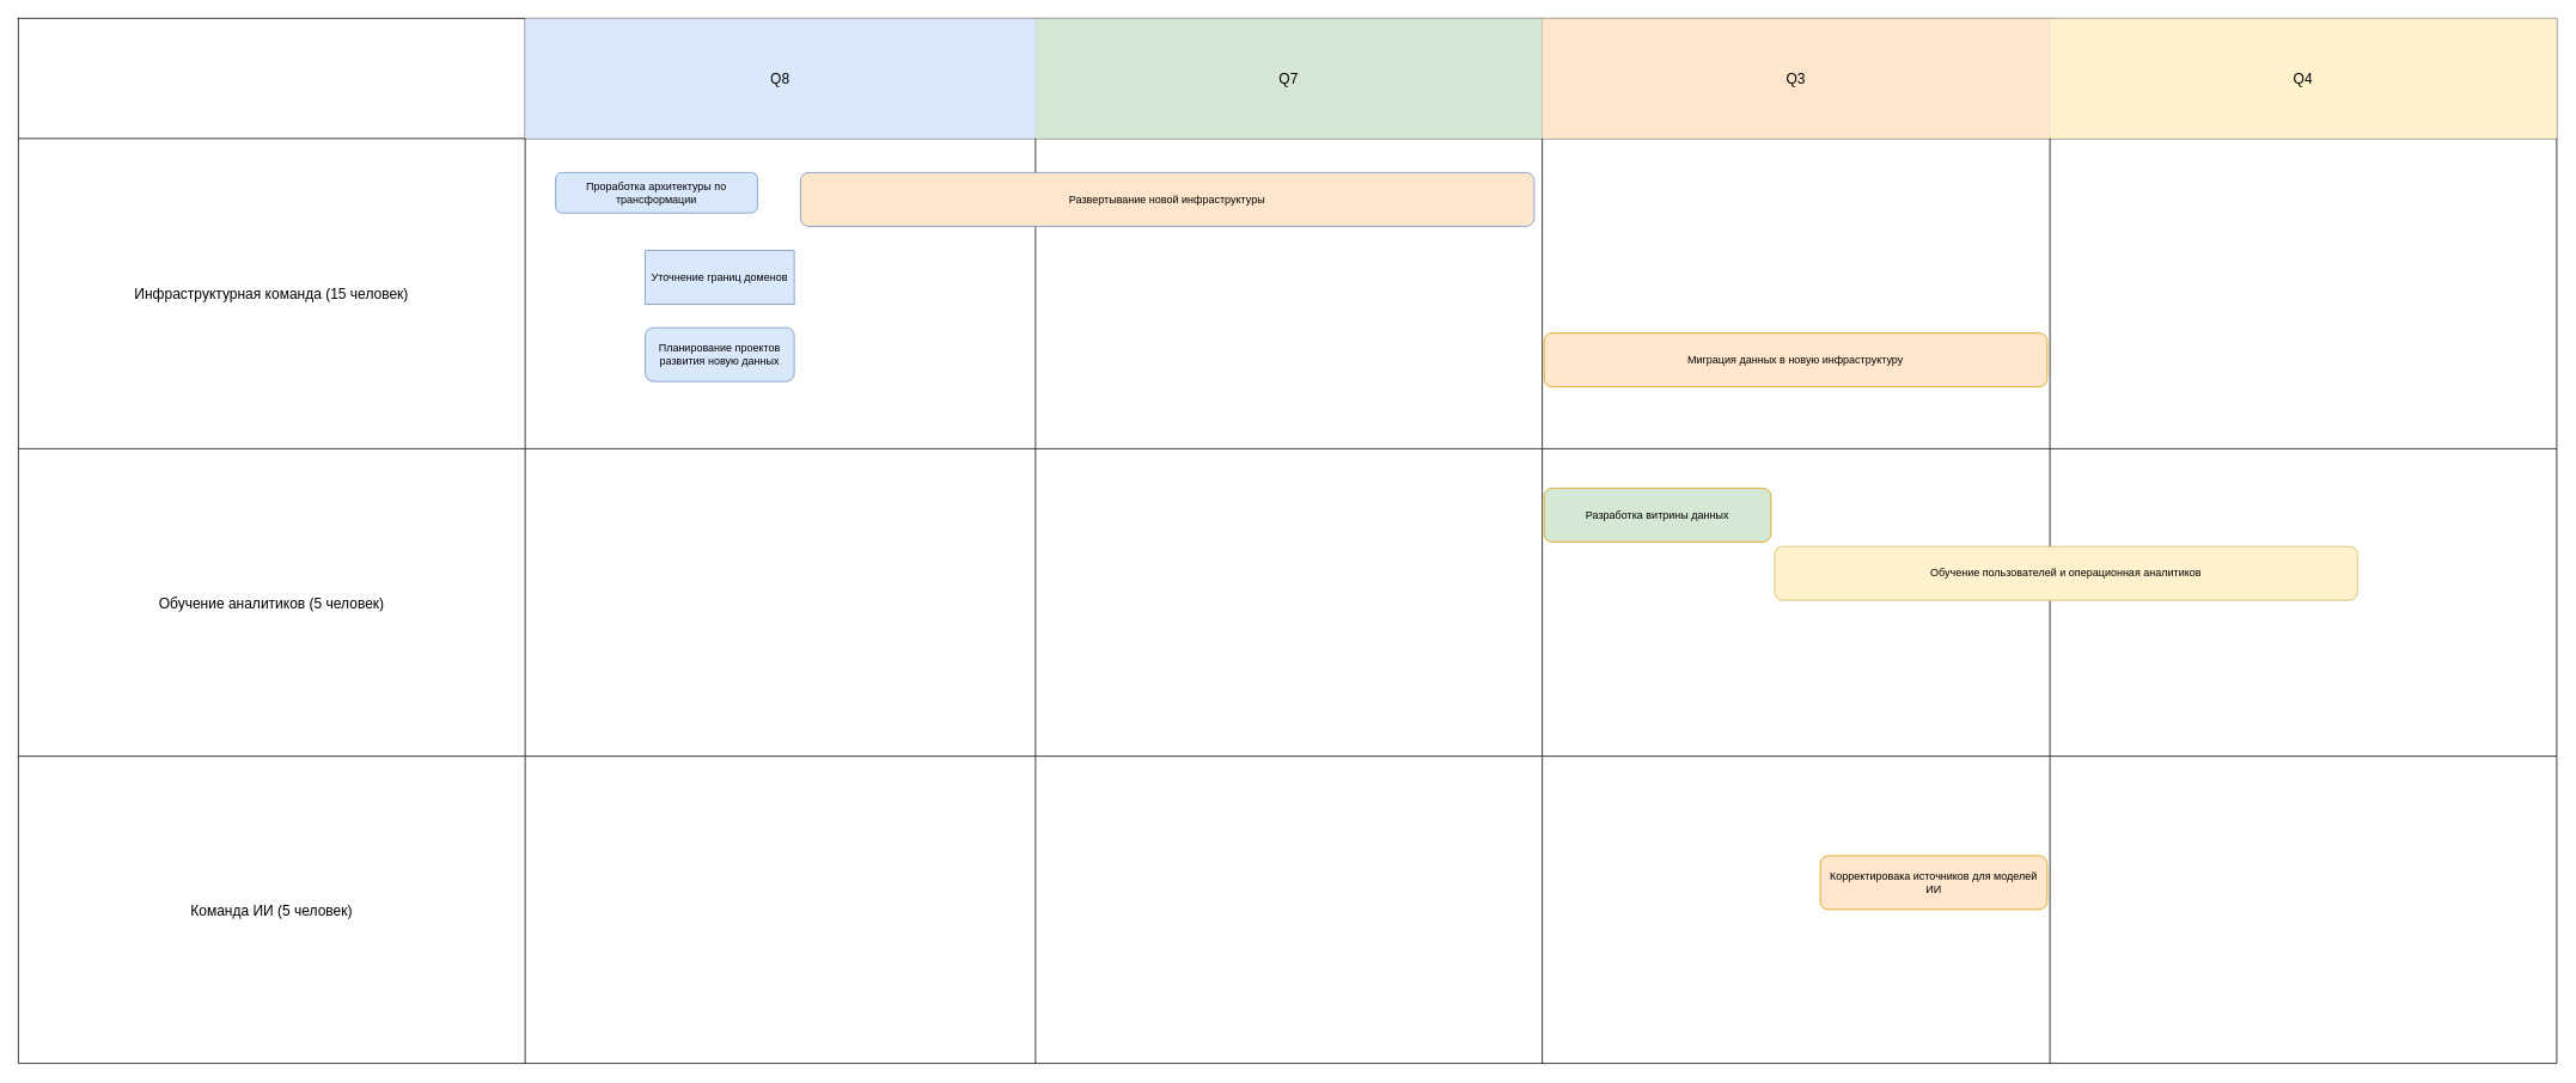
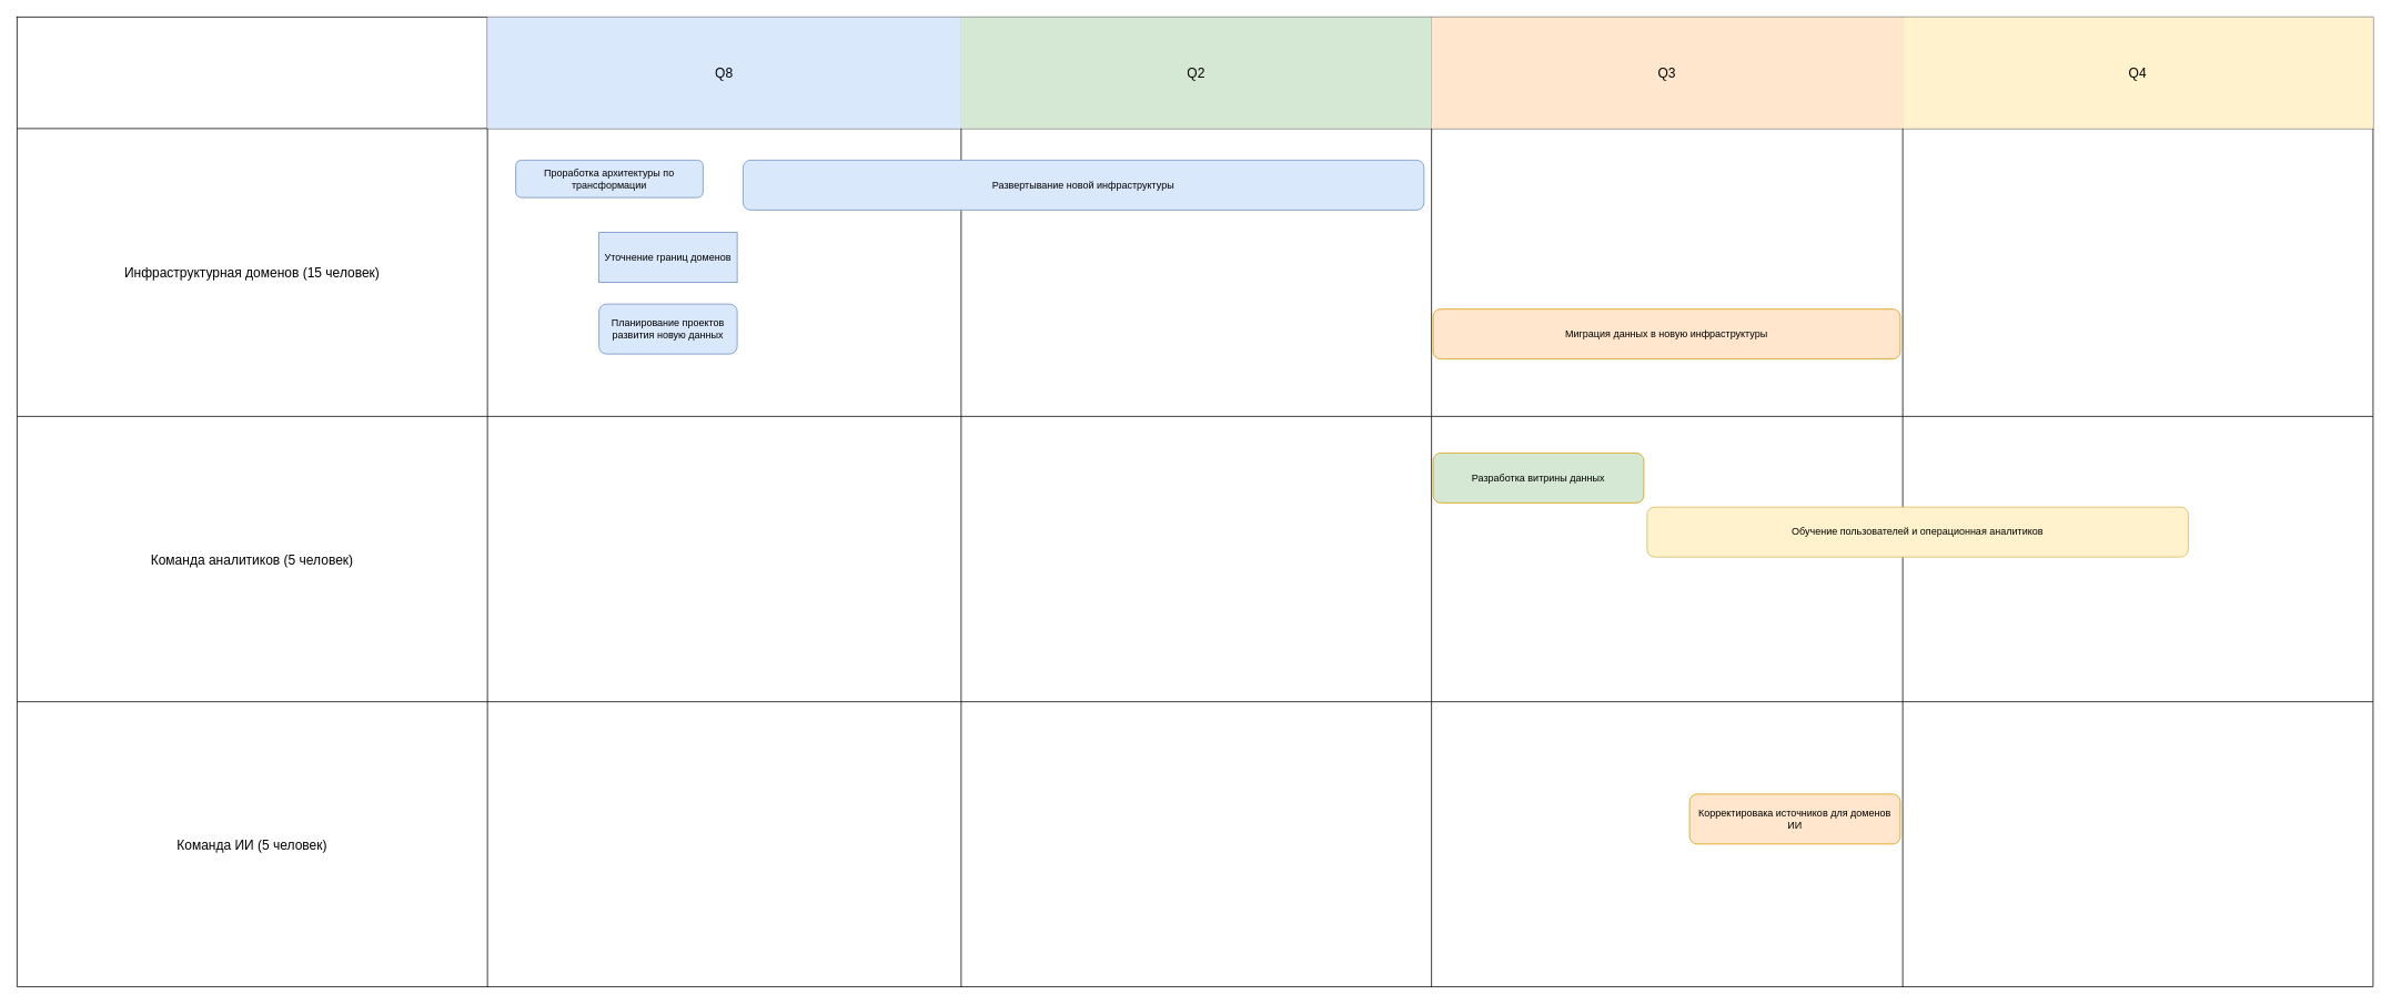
- <mxCell id="6" value="Q7" style="shape=partialRectangle;html=1;whiteSpace=wrap;connectable=0;strokeColor=#82b366;overflow=hidden;fillColor=#d5e8d4;top=0;left=0;bottom=0;right=0;pointerEvents=1;fontSize=16;" parent="3" vertex="1"><mxGeometry x="1134" width="565" height="134" as="geometry"><mxRectangle width="565" height="134" as="alternateBounds" /></mxGeometry></mxCell>
+ <mxCell id="6" value="Q2" style="shape=partialRectangle;html=1;whiteSpace=wrap;connectable=0;strokeColor=#82b366;overflow=hidden;fillColor=#d5e8d4;top=0;left=0;bottom=0;right=0;pointerEvents=1;fontSize=16;" parent="3" vertex="1"><mxGeometry x="1134" width="565" height="134" as="geometry"><mxRectangle width="565" height="134" as="alternateBounds" /></mxGeometry></mxCell>
- <mxCell id="31" value="Развертывание новой инфраструктуры" style="rounded=1;whiteSpace=wrap;html=1;fillColor=#ffe6cc;strokeColor=#6c8ebf;" parent="1" vertex="1"><mxGeometry x="892" y="192" width="818" height="60" as="geometry" /></mxCell>
+ <mxCell id="31" value="Развертывание новой инфраструктуры" style="rounded=1;whiteSpace=wrap;html=1;fillColor=#dae8fc;strokeColor=#6c8ebf;" parent="1" vertex="1"><mxGeometry x="892" y="192" width="818" height="60" as="geometry" /></mxCell>
- <mxCell id="10" value="Инфраструктурная команда (15 человек)" style="shape=partialRectangle;html=1;whiteSpace=wrap;connectable=0;strokeColor=inherit;overflow=hidden;fillColor=none;top=0;left=0;bottom=0;right=0;pointerEvents=1;fontSize=16;" parent="9" vertex="1"><mxGeometry width="565" height="346" as="geometry"><mxRectangle width="565" height="346" as="alternateBounds" /></mxGeometry></mxCell>
+ <mxCell id="10" value="Инфраструктурная доменов (15 человек)" style="shape=partialRectangle;html=1;whiteSpace=wrap;connectable=0;strokeColor=inherit;overflow=hidden;fillColor=none;top=0;left=0;bottom=0;right=0;pointerEvents=1;fontSize=16;" parent="9" vertex="1"><mxGeometry width="565" height="346" as="geometry"><mxRectangle width="565" height="346" as="alternateBounds" /></mxGeometry></mxCell>
- <mxCell id="33" value="Миграция данных в новую инфраструктуру" style="rounded=1;whiteSpace=wrap;html=1;fillColor=#ffe6cc;strokeColor=#d79b00;" parent="1" vertex="1"><mxGeometry x="1721" y="371" width="561" height="60" as="geometry" /></mxCell>
+ <mxCell id="33" value="Миграция данных в новую инфраструктуры" style="rounded=1;whiteSpace=wrap;html=1;fillColor=#ffe6cc;strokeColor=#d79b00;" parent="1" vertex="1"><mxGeometry x="1721" y="371" width="561" height="60" as="geometry" /></mxCell>
- <mxCell id="16" value="Обучение аналитиков (5 человек)" style="shape=partialRectangle;html=1;whiteSpace=wrap;connectable=0;strokeColor=inherit;overflow=hidden;fillColor=none;top=0;left=0;bottom=0;right=0;pointerEvents=1;fontSize=16;" parent="15" vertex="1"><mxGeometry width="565" height="343" as="geometry"><mxRectangle width="565" height="343" as="alternateBounds" /></mxGeometry></mxCell>
+ <mxCell id="16" value="Команда аналитиков (5 человек)" style="shape=partialRectangle;html=1;whiteSpace=wrap;connectable=0;strokeColor=inherit;overflow=hidden;fillColor=none;top=0;left=0;bottom=0;right=0;pointerEvents=1;fontSize=16;" parent="15" vertex="1"><mxGeometry width="565" height="343" as="geometry"><mxRectangle width="565" height="343" as="alternateBounds" /></mxGeometry></mxCell>
- <mxCell id="34" value="Корректировака источников для моделей ИИ" style="rounded=1;whiteSpace=wrap;html=1;fillColor=#ffe6cc;strokeColor=#d79b00;" vertex="1" parent="1"><mxGeometry x="2029" y="954" width="253" height="60" as="geometry" /></mxCell>
+ <mxCell id="34" value="Корректировака источников для доменов ИИ" style="rounded=1;whiteSpace=wrap;html=1;fillColor=#ffe6cc;strokeColor=#d79b00;" vertex="1" parent="1"><mxGeometry x="2029" y="954" width="253" height="60" as="geometry" /></mxCell>
